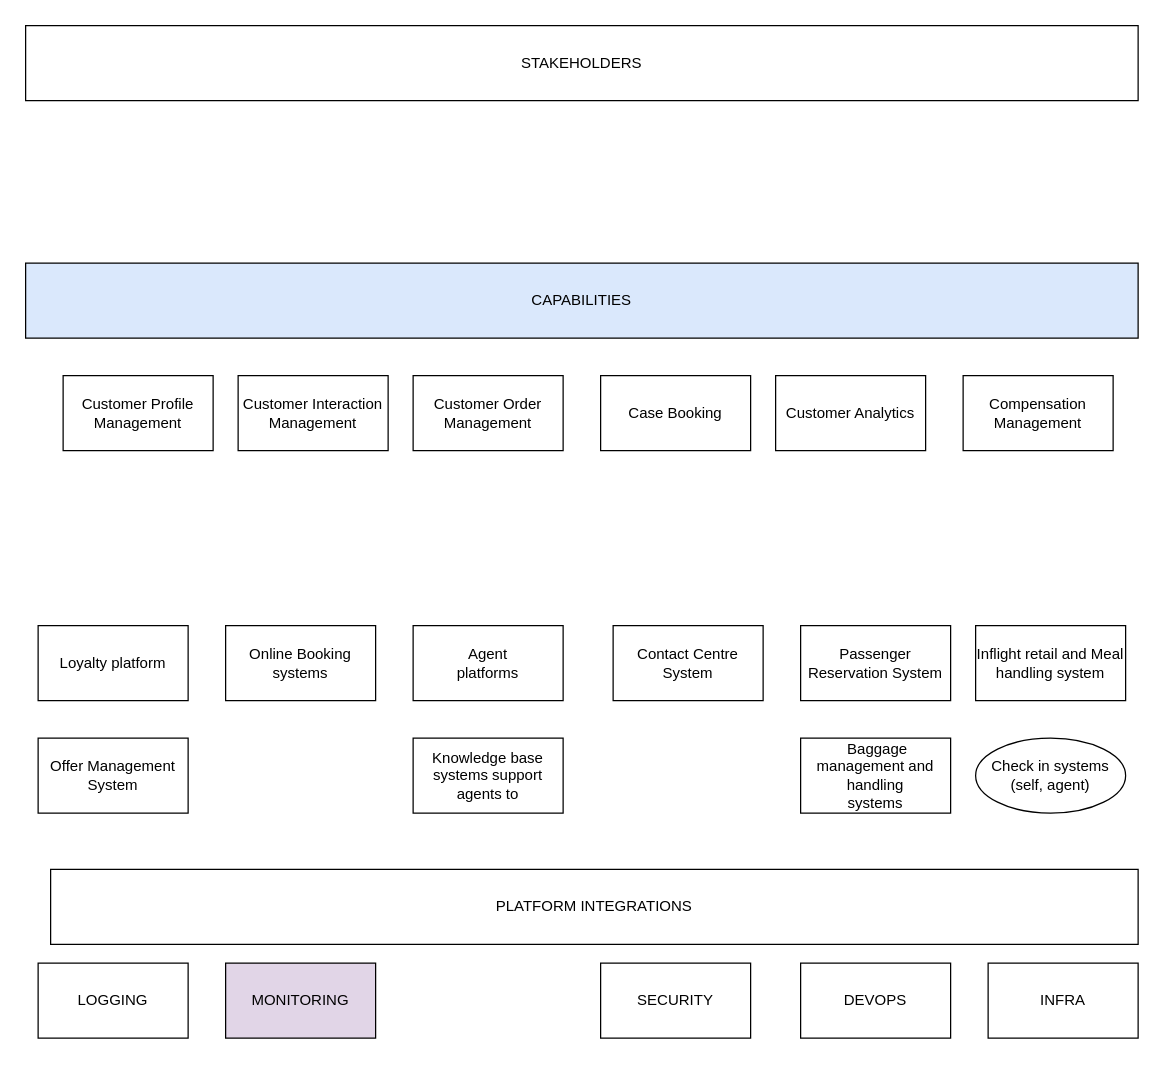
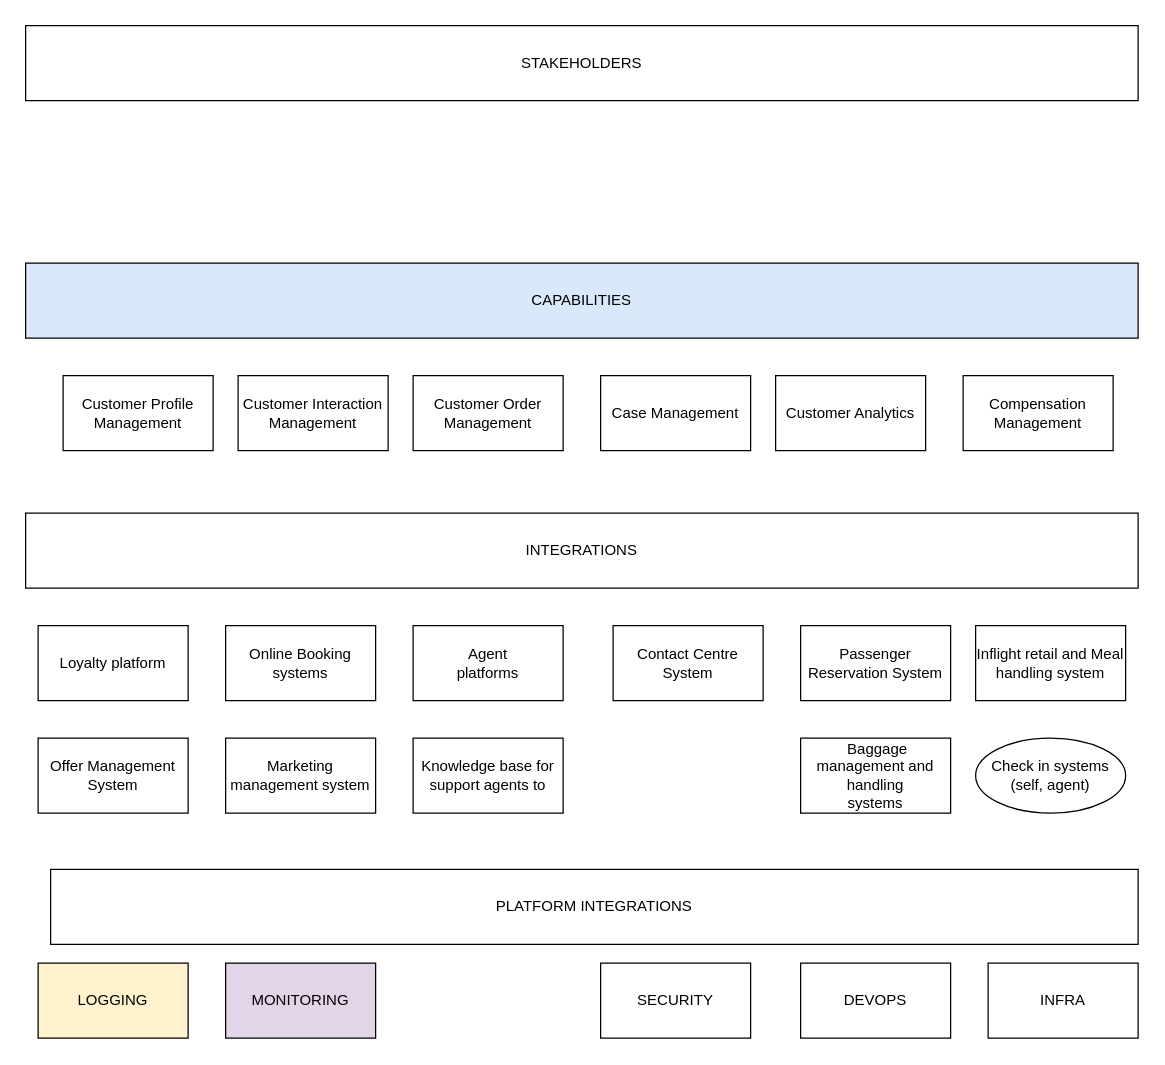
- <mxCell id="14" value="Case Booking" style="rounded=0;whiteSpace=wrap;html=1;" parent="1" vertex="1"><mxGeometry x="480" y="300" width="120" height="60" as="geometry" /></mxCell>
+ <mxCell id="14" value="Case Management" style="rounded=0;whiteSpace=wrap;html=1;" parent="1" vertex="1"><mxGeometry x="480" y="300" width="120" height="60" as="geometry" /></mxCell>
+ <mxCell id="19" value="INTEGRATIONS" style="rounded=0;whiteSpace=wrap;html=1;" parent="1" vertex="1"><mxGeometry x="20" y="410" width="890" height="60" as="geometry" /></mxCell>
+ <mxCell id="9" value="Marketing management system" style="rounded=0;whiteSpace=wrap;html=1;" parent="1" vertex="1"><mxGeometry x="180" y="590" width="120" height="60" as="geometry" /></mxCell>
- <mxCell id="11" value="Knowledge base systems support agents to" style="rounded=0;whiteSpace=wrap;html=1;" parent="1" vertex="1"><mxGeometry x="330" y="590" width="120" height="60" as="geometry" /></mxCell>
+ <mxCell id="11" value="Knowledge base for support agents to" style="rounded=0;whiteSpace=wrap;html=1;" parent="1" vertex="1"><mxGeometry x="330" y="590" width="120" height="60" as="geometry" /></mxCell>
- <mxCell id="23" value="LOGGING" style="rounded=0;whiteSpace=wrap;html=1;" parent="1" vertex="1"><mxGeometry x="30" y="770" width="120" height="60" as="geometry" /></mxCell>
+ <mxCell id="23" value="LOGGING" style="rounded=0;whiteSpace=wrap;html=1;fillColor=#fff2cc;" parent="1" vertex="1"><mxGeometry x="30" y="770" width="120" height="60" as="geometry" /></mxCell>
